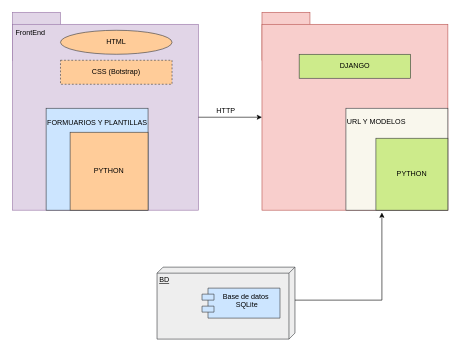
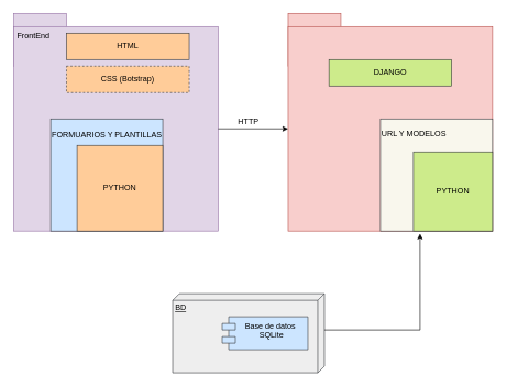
- <mxCell id="9" value="HTML" style="ellipse;whiteSpace=wrap;html=1;fillColor=#ffcc99;strokeColor=#36393d;" parent="1" vertex="1"><mxGeometry x="100" y="50" width="186" height="40" as="geometry" /></mxCell>
+ <mxCell id="9" value="HTML" style="rounded=0;whiteSpace=wrap;html=1;fillColor=#ffcc99;strokeColor=#36393d;" parent="1" vertex="1"><mxGeometry x="100" y="50" width="186" height="40" as="geometry" /></mxCell>
